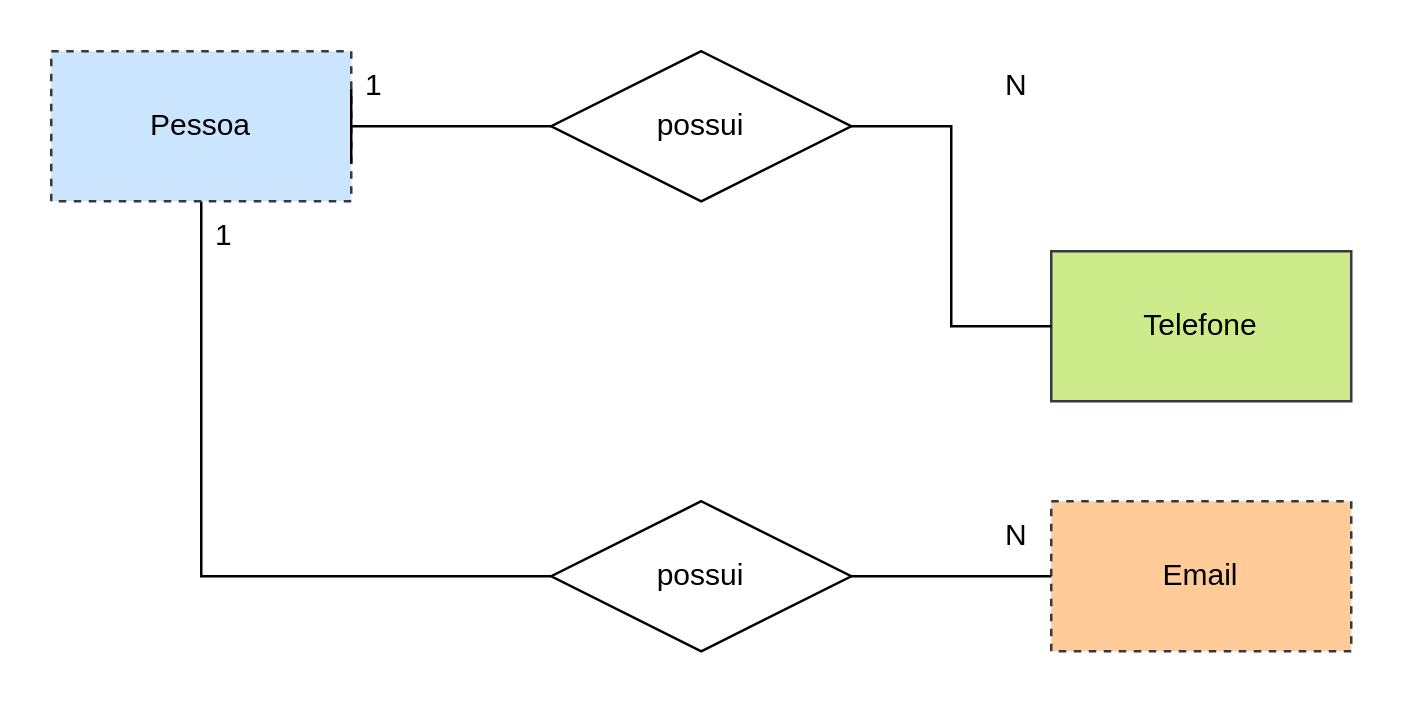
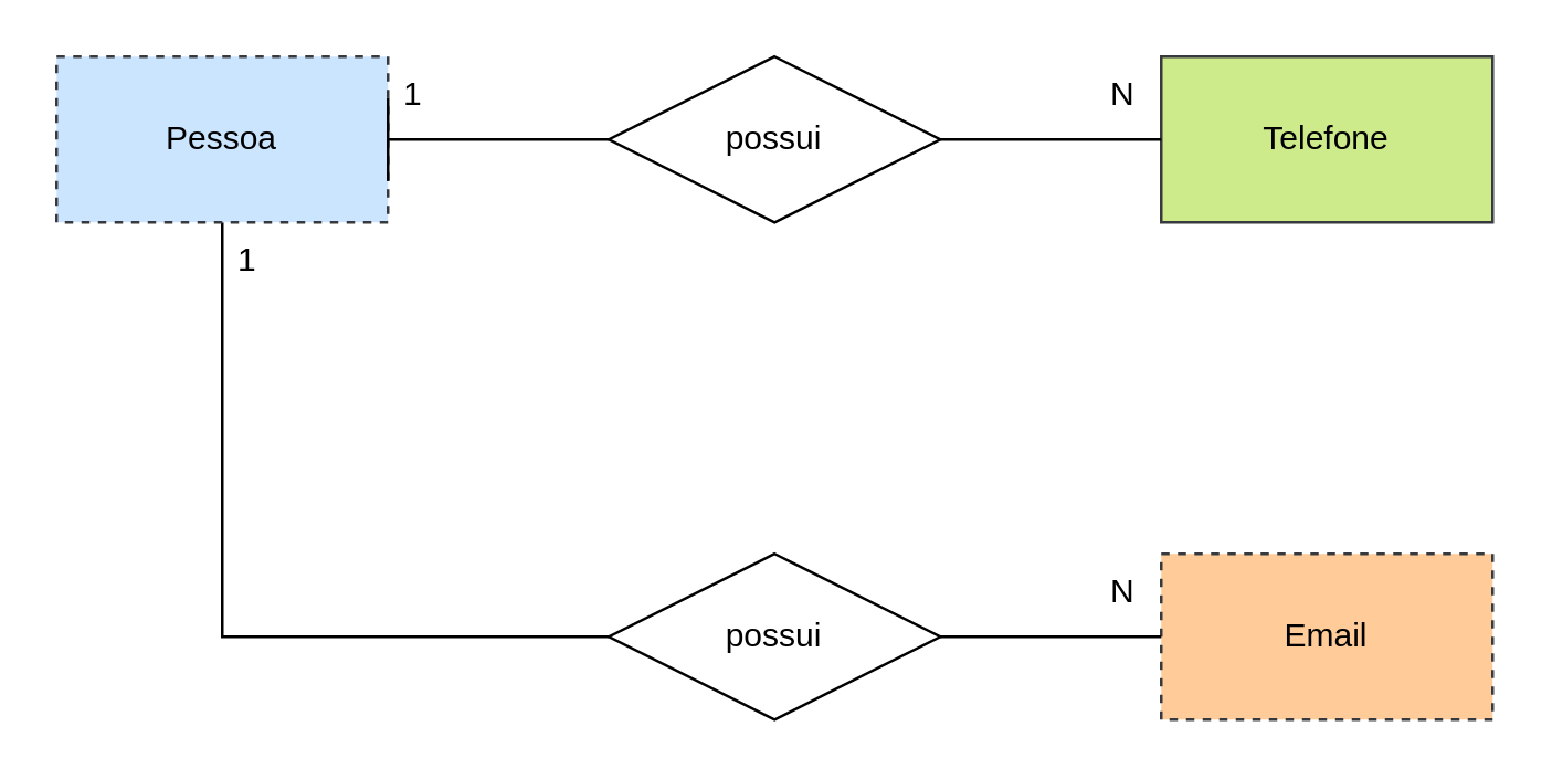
- <mxCell id="5" value="Telefone" style="rounded=0;whiteSpace=wrap;html=1;fillColor=#cdeb8b;strokeColor=#36393d;" vertex="1" parent="1"><mxGeometry x="420" y="100" width="120" height="60" as="geometry" /></mxCell>
+ <mxCell id="5" value="Telefone" style="rounded=0;whiteSpace=wrap;html=1;fillColor=#cdeb8b;strokeColor=#36393d;" vertex="1" parent="1"><mxGeometry x="420" y="20" width="120" height="60" as="geometry" /></mxCell>
